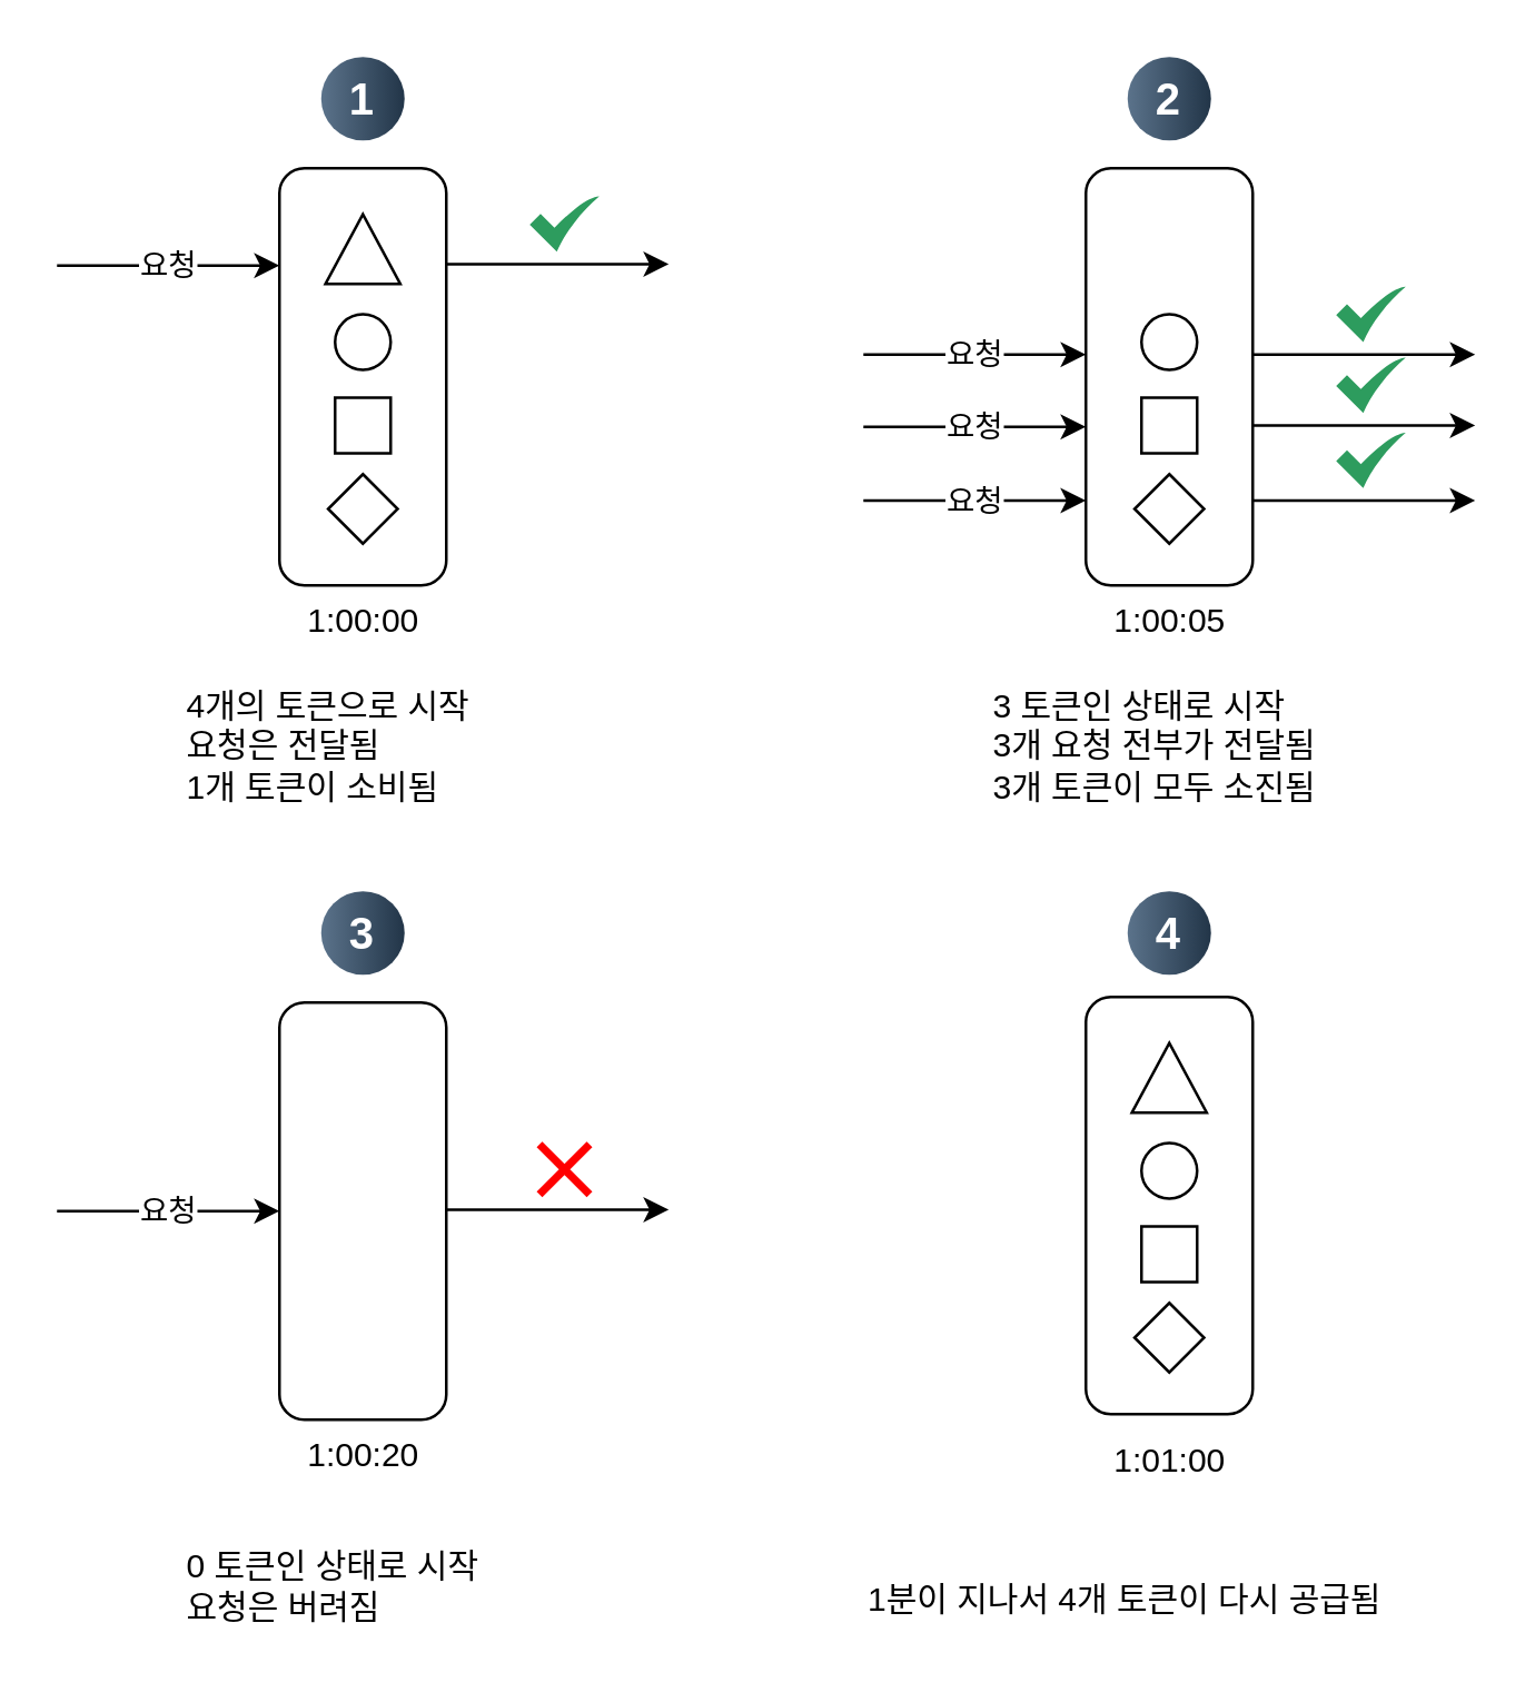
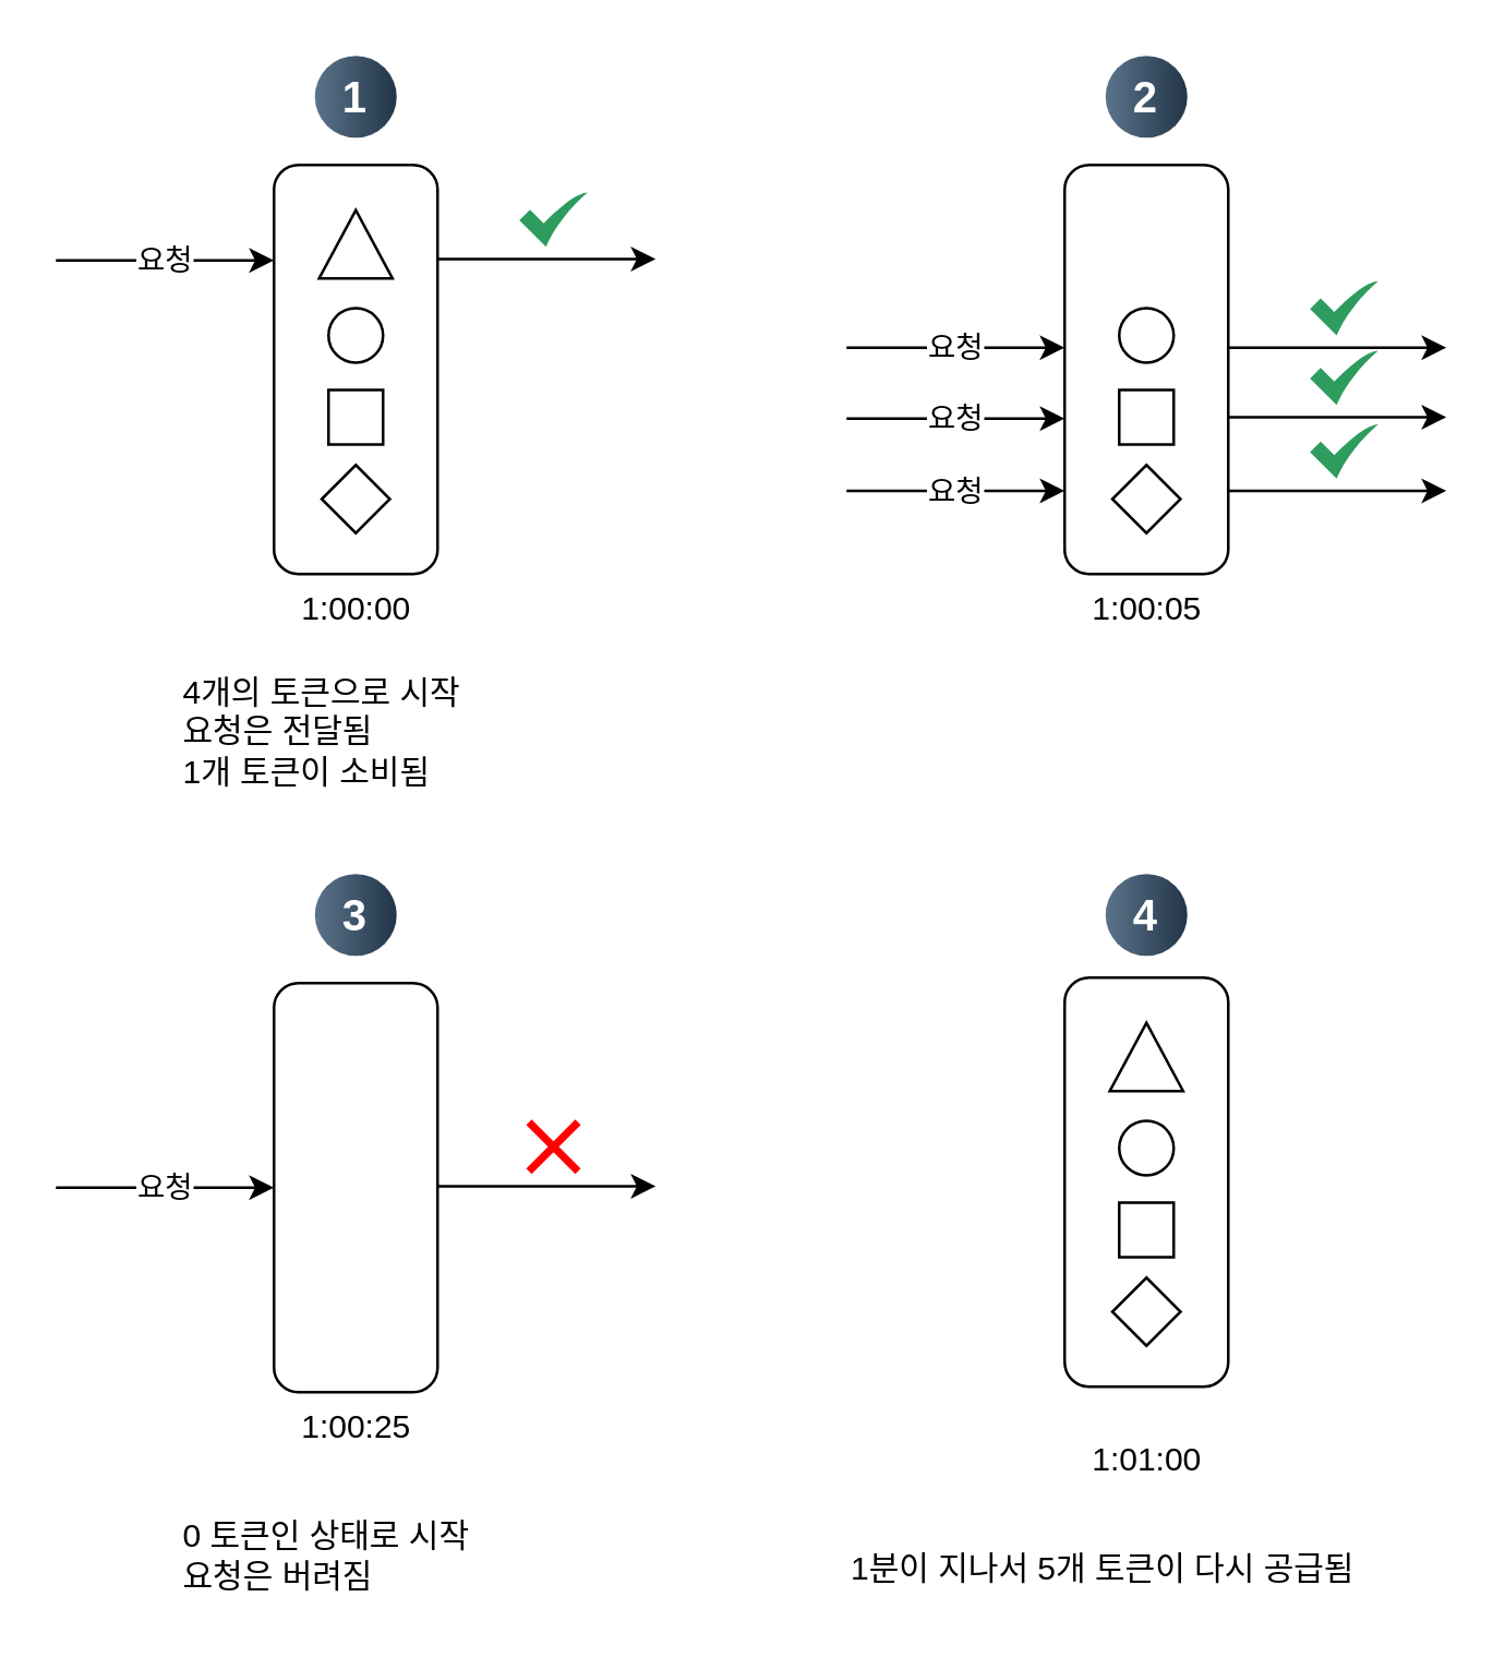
- <mxCell id="41" value="3 토큰인 상태로 시작&lt;div&gt;3개 요청 전부가 전달됨&lt;/div&gt;&lt;div&gt;3개 토큰이 모두 소진됨&lt;/div&gt;" style="text;html=1;align=left;verticalAlign=middle;resizable=0;points=[];autosize=1;strokeColor=none;fillColor=none;" vertex="1" parent="1"><mxGeometry x="355" y="238" width="150" height="60" as="geometry" /></mxCell>
- <mxCell id="28" value="1:00:20" style="text;html=1;align=center;verticalAlign=middle;resizable=0;points=[];autosize=1;strokeColor=none;fillColor=none;" vertex="1" parent="1"><mxGeometry x="100" y="508" width="60" height="30" as="geometry" /></mxCell>
+ <mxCell id="28" value="1:00:25" style="text;html=1;align=center;verticalAlign=middle;resizable=0;points=[];autosize=1;strokeColor=none;fillColor=none;" vertex="1" parent="1"><mxGeometry x="100" y="508" width="60" height="30" as="geometry" /></mxCell>
- <mxCell id="35" value="1:01:00" style="text;html=1;align=center;verticalAlign=middle;resizable=0;points=[];autosize=1;strokeColor=none;fillColor=none;" vertex="1" parent="1"><mxGeometry x="390" y="510" width="60" height="30" as="geometry" /></mxCell>
+ <mxCell id="35" value="1:01:00" style="text;html=1;align=center;verticalAlign=middle;resizable=0;points=[];autosize=1;strokeColor=none;fillColor=none;" vertex="1" parent="1"><mxGeometry x="390" y="520" width="60" height="30" as="geometry" /></mxCell>
- <mxCell id="43" value="1분이 지나서 4개 토큰이 다시 공급됨" style="text;html=1;align=left;verticalAlign=middle;resizable=0;points=[];autosize=1;strokeColor=none;fillColor=none;" vertex="1" parent="1"><mxGeometry x="310" y="560" width="220" height="30" as="geometry" /></mxCell>
+ <mxCell id="43" value="1분이 지나서 5개 토큰이 다시 공급됨" style="text;html=1;align=left;verticalAlign=middle;resizable=0;points=[];autosize=1;strokeColor=none;fillColor=none;" vertex="1" parent="1"><mxGeometry x="310" y="560" width="220" height="30" as="geometry" /></mxCell>
